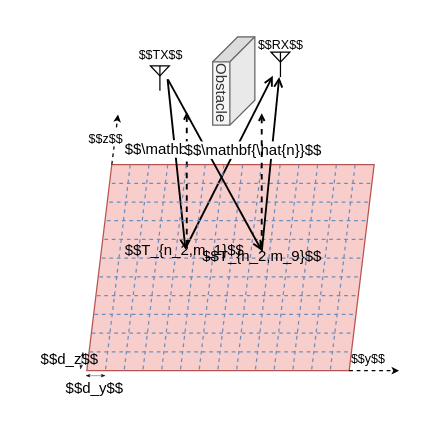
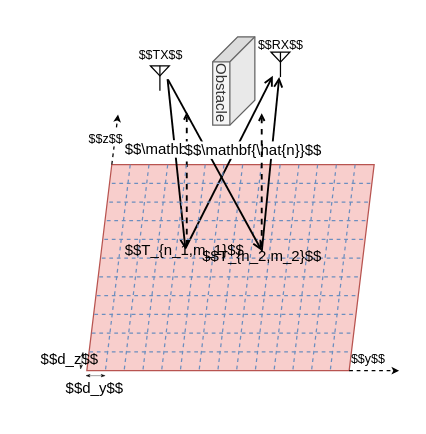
- <mxCell id="42" value="&lt;font style=&quot;font-size: 12px;&quot;&gt;$$T_{n_2,m_1}$$&lt;/font&gt;" style="text;html=1;align=center;verticalAlign=middle;resizable=0;points=[];autosize=1;strokeColor=none;fillColor=none;" vertex="1" parent="1"><mxGeometry x="87" y="185" width="120" height="30" as="geometry" /></mxCell>
+ <mxCell id="42" value="&lt;font style=&quot;font-size: 12px;&quot;&gt;$$T_{n_1,m_1}$$&lt;/font&gt;" style="text;html=1;align=center;verticalAlign=middle;resizable=0;points=[];autosize=1;strokeColor=none;fillColor=none;" vertex="1" parent="1"><mxGeometry x="87" y="185" width="120" height="30" as="geometry" /></mxCell>
- <mxCell id="46" value="&lt;font style=&quot;font-size: 12px;&quot;&gt;$$T_{n_2,m_9}$$&lt;/font&gt;" style="text;html=1;align=center;verticalAlign=middle;resizable=0;points=[];autosize=1;strokeColor=none;fillColor=none;" vertex="1" parent="1"><mxGeometry x="149" y="190" width="120" height="30" as="geometry" /></mxCell>
+ <mxCell id="46" value="&lt;font style=&quot;font-size: 12px;&quot;&gt;$$T_{n_2,m_2}$$&lt;/font&gt;" style="text;html=1;align=center;verticalAlign=middle;resizable=0;points=[];autosize=1;strokeColor=none;fillColor=none;" vertex="1" parent="1"><mxGeometry x="149" y="190" width="120" height="30" as="geometry" /></mxCell>
